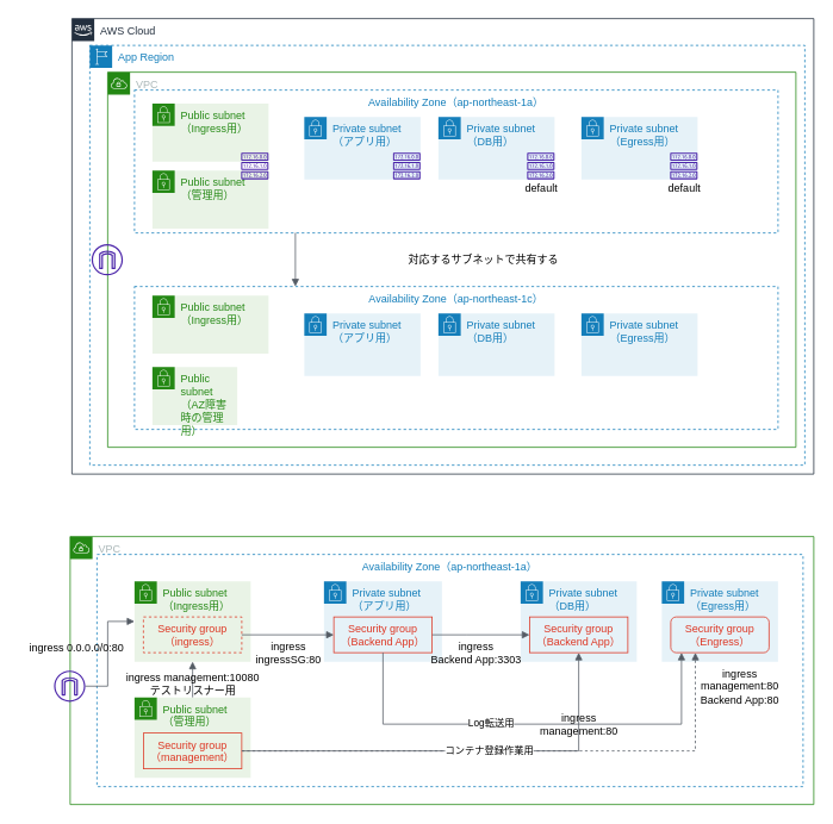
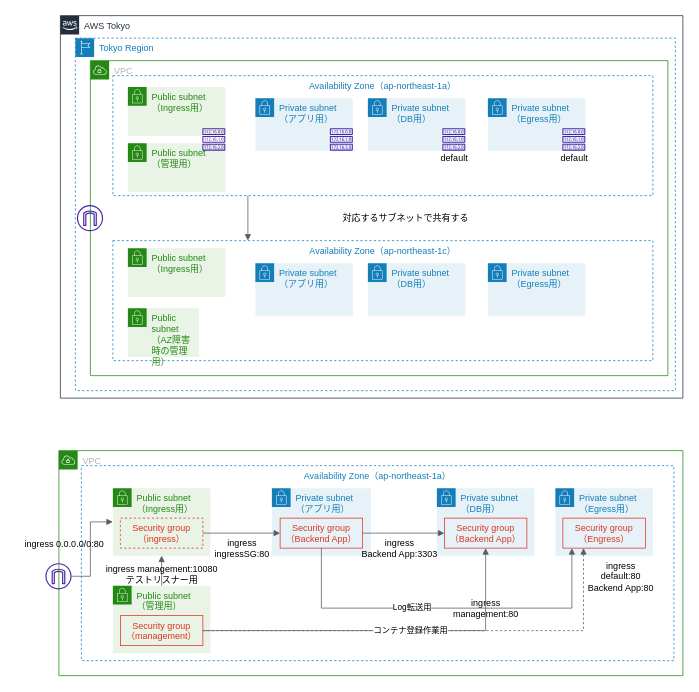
- <mxCell id="2" value="AWS Cloud" style="points=[[0,0],[0.25,0],[0.5,0],[0.75,0],[1,0],[1,0.25],[1,0.5],[1,0.75],[1,1],[0.75,1],[0.5,1],[0.25,1],[0,1],[0,0.75],[0,0.5],[0,0.25]];outlineConnect=0;gradientColor=none;html=1;whiteSpace=wrap;fontSize=12;fontStyle=0;container=1;pointerEvents=0;collapsible=0;recursiveResize=0;shape=mxgraph.aws4.group;grIcon=mxgraph.aws4.group_aws_cloud_alt;strokeColor=#232F3E;fillColor=none;verticalAlign=top;align=left;spacingLeft=30;fontColor=#232F3E;dashed=0;" parent="1" vertex="1"><mxGeometry x="80" y="20" width="830" height="510" as="geometry" /></mxCell>
+ <mxCell id="2" value="AWS Tokyo" style="points=[[0,0],[0.25,0],[0.5,0],[0.75,0],[1,0],[1,0.25],[1,0.5],[1,0.75],[1,1],[0.75,1],[0.5,1],[0.25,1],[0,1],[0,0.75],[0,0.5],[0,0.25]];outlineConnect=0;gradientColor=none;html=1;whiteSpace=wrap;fontSize=12;fontStyle=0;container=1;pointerEvents=0;collapsible=0;recursiveResize=0;shape=mxgraph.aws4.group;grIcon=mxgraph.aws4.group_aws_cloud_alt;strokeColor=#232F3E;fillColor=none;verticalAlign=top;align=left;spacingLeft=30;fontColor=#232F3E;dashed=0;" parent="1" vertex="1"><mxGeometry x="80" y="20" width="830" height="510" as="geometry" /></mxCell>
- <mxCell id="3" value="App Region" style="points=[[0,0],[0.25,0],[0.5,0],[0.75,0],[1,0],[1,0.25],[1,0.5],[1,0.75],[1,1],[0.75,1],[0.5,1],[0.25,1],[0,1],[0,0.75],[0,0.5],[0,0.25]];outlineConnect=0;gradientColor=none;html=1;whiteSpace=wrap;fontSize=12;fontStyle=0;container=1;pointerEvents=0;collapsible=0;recursiveResize=0;shape=mxgraph.aws4.group;grIcon=mxgraph.aws4.group_region;strokeColor=#147EBA;fillColor=none;verticalAlign=top;align=left;spacingLeft=30;fontColor=#147EBA;dashed=1;" parent="2" vertex="1"><mxGeometry x="20" y="30" width="800" height="470" as="geometry" /></mxCell>
+ <mxCell id="3" value="Tokyo Region" style="points=[[0,0],[0.25,0],[0.5,0],[0.75,0],[1,0],[1,0.25],[1,0.5],[1,0.75],[1,1],[0.75,1],[0.5,1],[0.25,1],[0,1],[0,0.75],[0,0.5],[0,0.25]];outlineConnect=0;gradientColor=none;html=1;whiteSpace=wrap;fontSize=12;fontStyle=0;container=1;pointerEvents=0;collapsible=0;recursiveResize=0;shape=mxgraph.aws4.group;grIcon=mxgraph.aws4.group_region;strokeColor=#147EBA;fillColor=none;verticalAlign=top;align=left;spacingLeft=30;fontColor=#147EBA;dashed=1;" parent="2" vertex="1"><mxGeometry x="20" y="30" width="800" height="470" as="geometry" /></mxCell>
- <mxCell id="45" value="Security group&#10;（Engress）" style="fillColor=none;strokeColor=#DD3522;verticalAlign=top;fontStyle=0;fontColor=#DD3522;rounded=1;" parent="44" vertex="1"><mxGeometry x="10" y="40" width="110" height="40" as="geometry" /></mxCell>
+ <mxCell id="45" value="Security group&#10;（Engress）" style="fillColor=none;strokeColor=#DD3522;verticalAlign=top;fontStyle=0;fontColor=#DD3522;" parent="44" vertex="1"><mxGeometry x="10" y="40" width="110" height="40" as="geometry" /></mxCell>
- <mxCell id="48" value="ingress&lt;br&gt;management:80&lt;br&gt;Backend App:80" style="text;html=1;align=center;verticalAlign=middle;resizable=0;points=[];autosize=1;strokeColor=none;fillColor=none;" parent="26" vertex="1"><mxGeometry x="694" y="137.5" width="110" height="60" as="geometry" /></mxCell>
+ <mxCell id="48" value="ingress&lt;br&gt;default:80&lt;br&gt;Backend App:80" style="text;html=1;align=center;verticalAlign=middle;resizable=0;points=[];autosize=1;strokeColor=none;fillColor=none;" parent="26" vertex="1"><mxGeometry x="694" y="137.5" width="110" height="60" as="geometry" /></mxCell>
